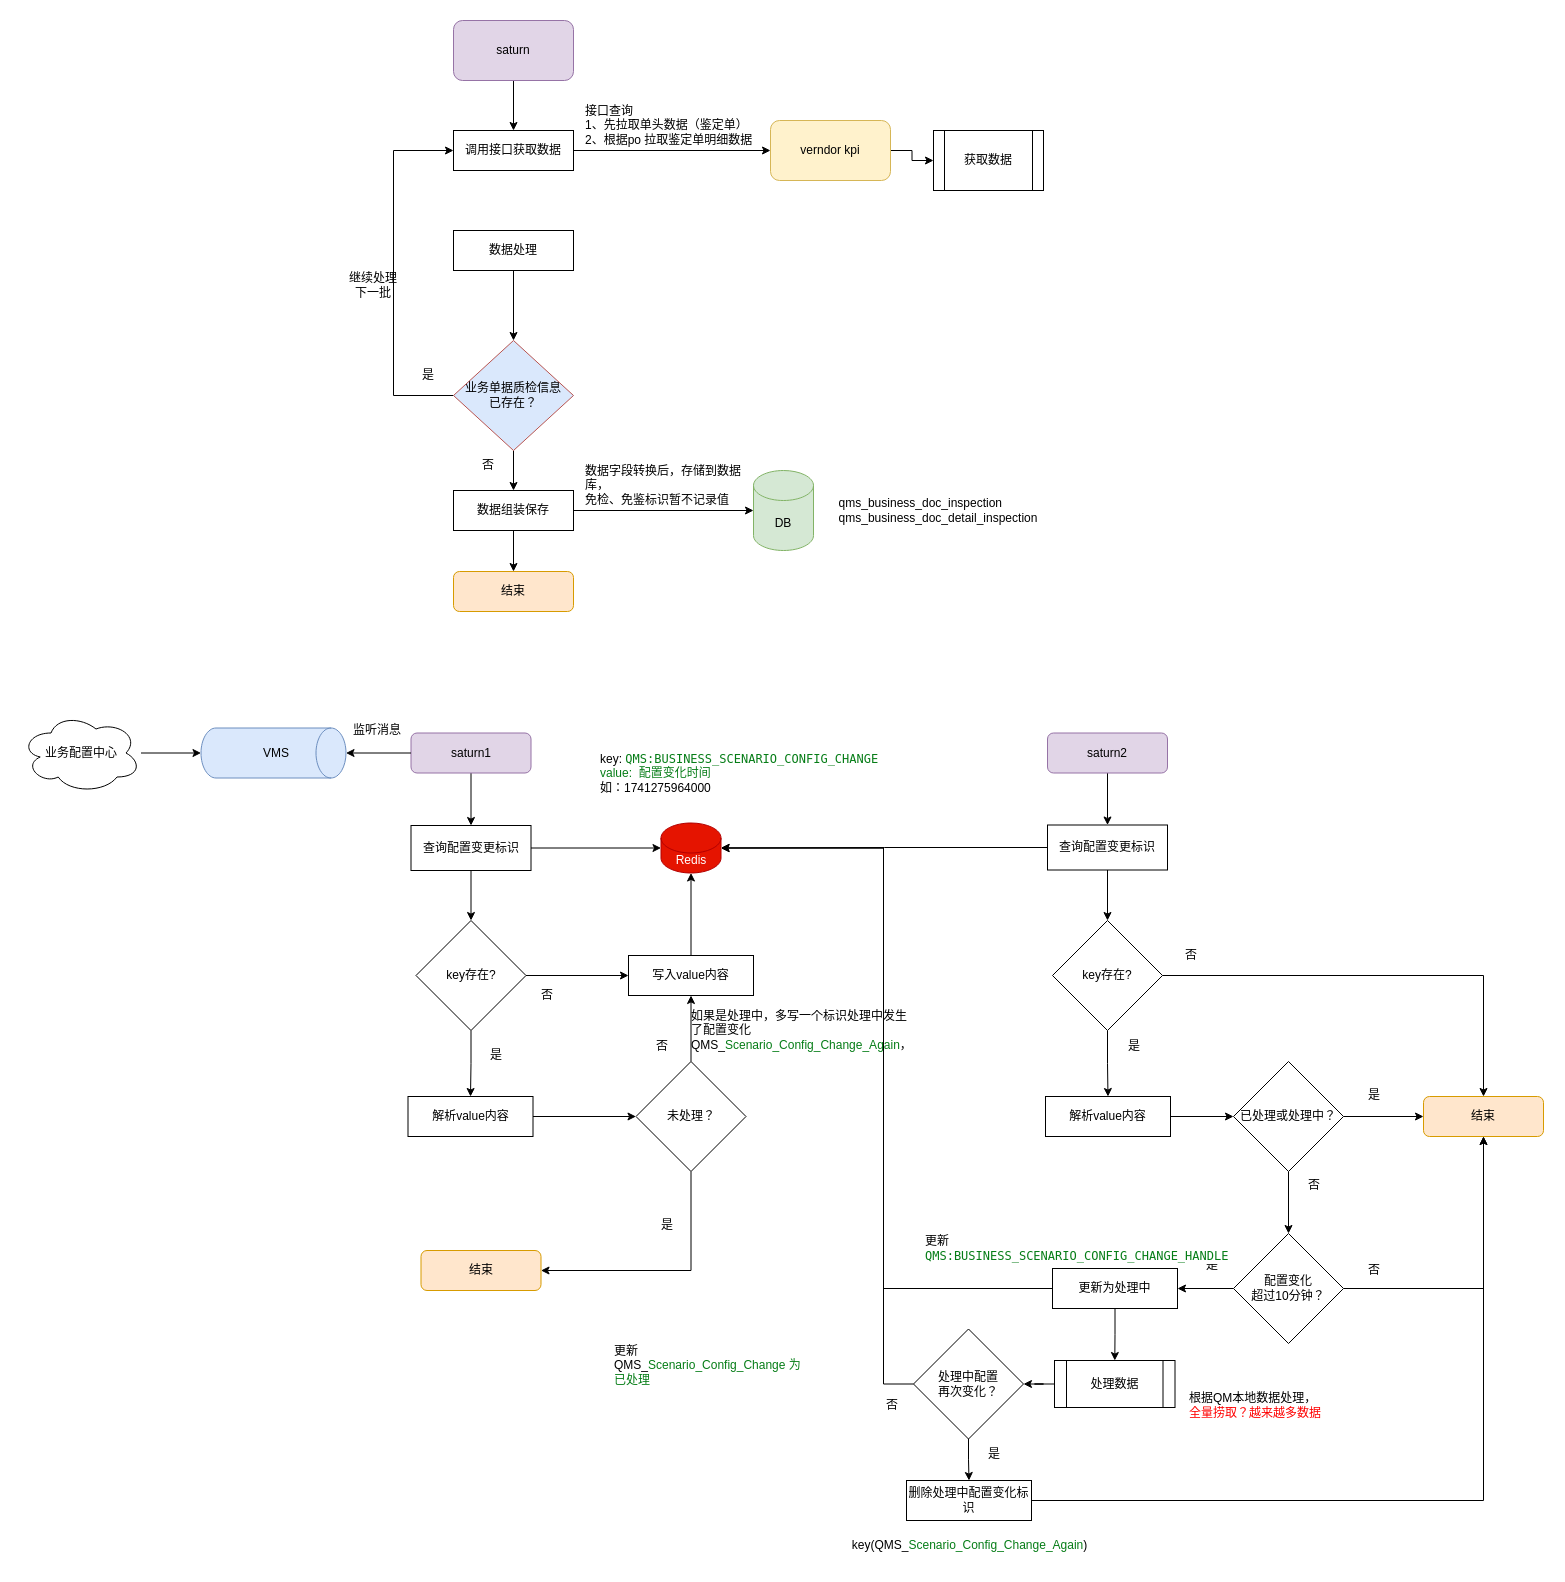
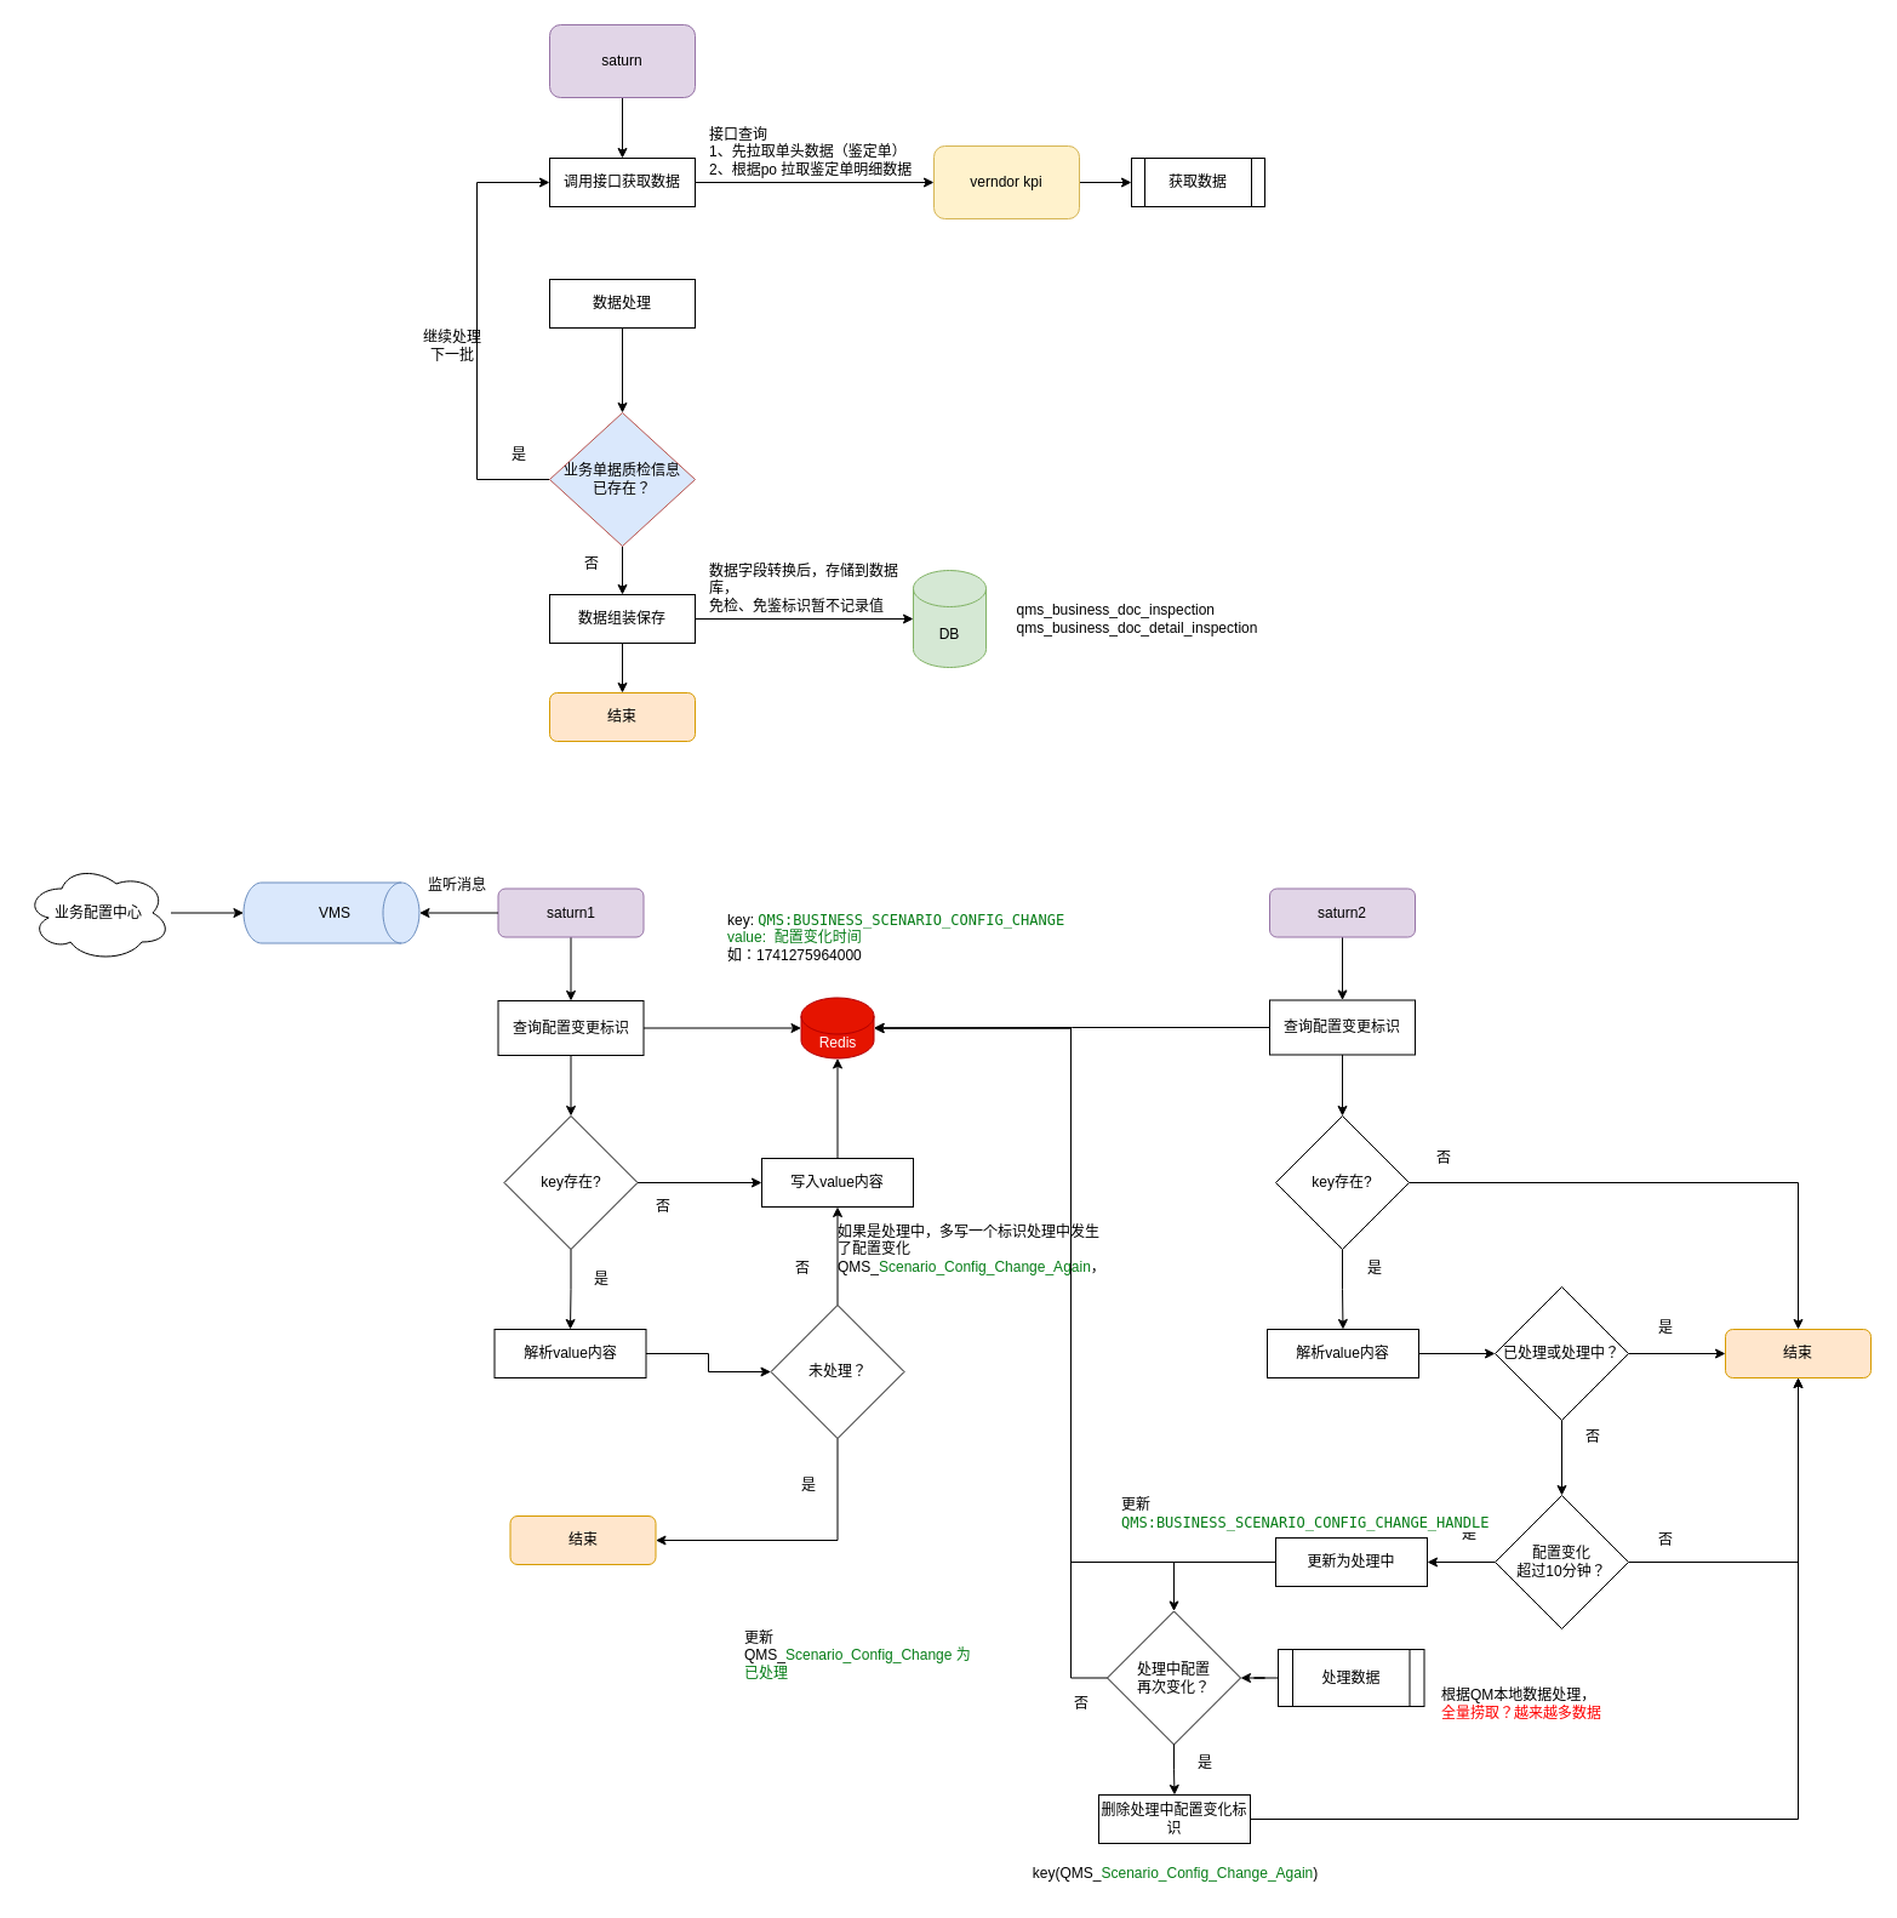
- <mxCell id="15" value="获取数据" style="shape=process;whiteSpace=wrap;html=1;backgroundOutline=1;" parent="1" vertex="1"><mxGeometry x="933" y="130" width="110" height="60" as="geometry" /></mxCell>
+ <mxCell id="15" value="获取数据" style="shape=process;whiteSpace=wrap;html=1;backgroundOutline=1;" parent="1" vertex="1"><mxGeometry x="933" y="130" width="110" height="40" as="geometry" /></mxCell>
- <mxCell id="45" value="未处理？" style="rhombus;whiteSpace=wrap;html=1;" parent="1" vertex="1"><mxGeometry x="635.5" y="1061" width="110" height="110" as="geometry" /></mxCell>
+ <mxCell id="45" value="未处理？" style="rhombus;whiteSpace=wrap;html=1;" parent="1" vertex="1"><mxGeometry x="635.5" y="1076" width="110" height="110" as="geometry" /></mxCell>
- <mxCell id="70" value="" style="edgeStyle=orthogonalEdgeStyle;rounded=0;orthogonalLoop=1;jettySize=auto;html=1;" parent="1" source="71" target="74" edge="1"><mxGeometry relative="1" as="geometry" /></mxCell>
+ <mxCell id="70" value="" style="edgeStyle=orthogonalEdgeStyle;rounded=0;orthogonalLoop=1;jettySize=auto;html=1;" parent="1" source="71" target="80" edge="1"><mxGeometry relative="1" as="geometry" /></mxCell>
